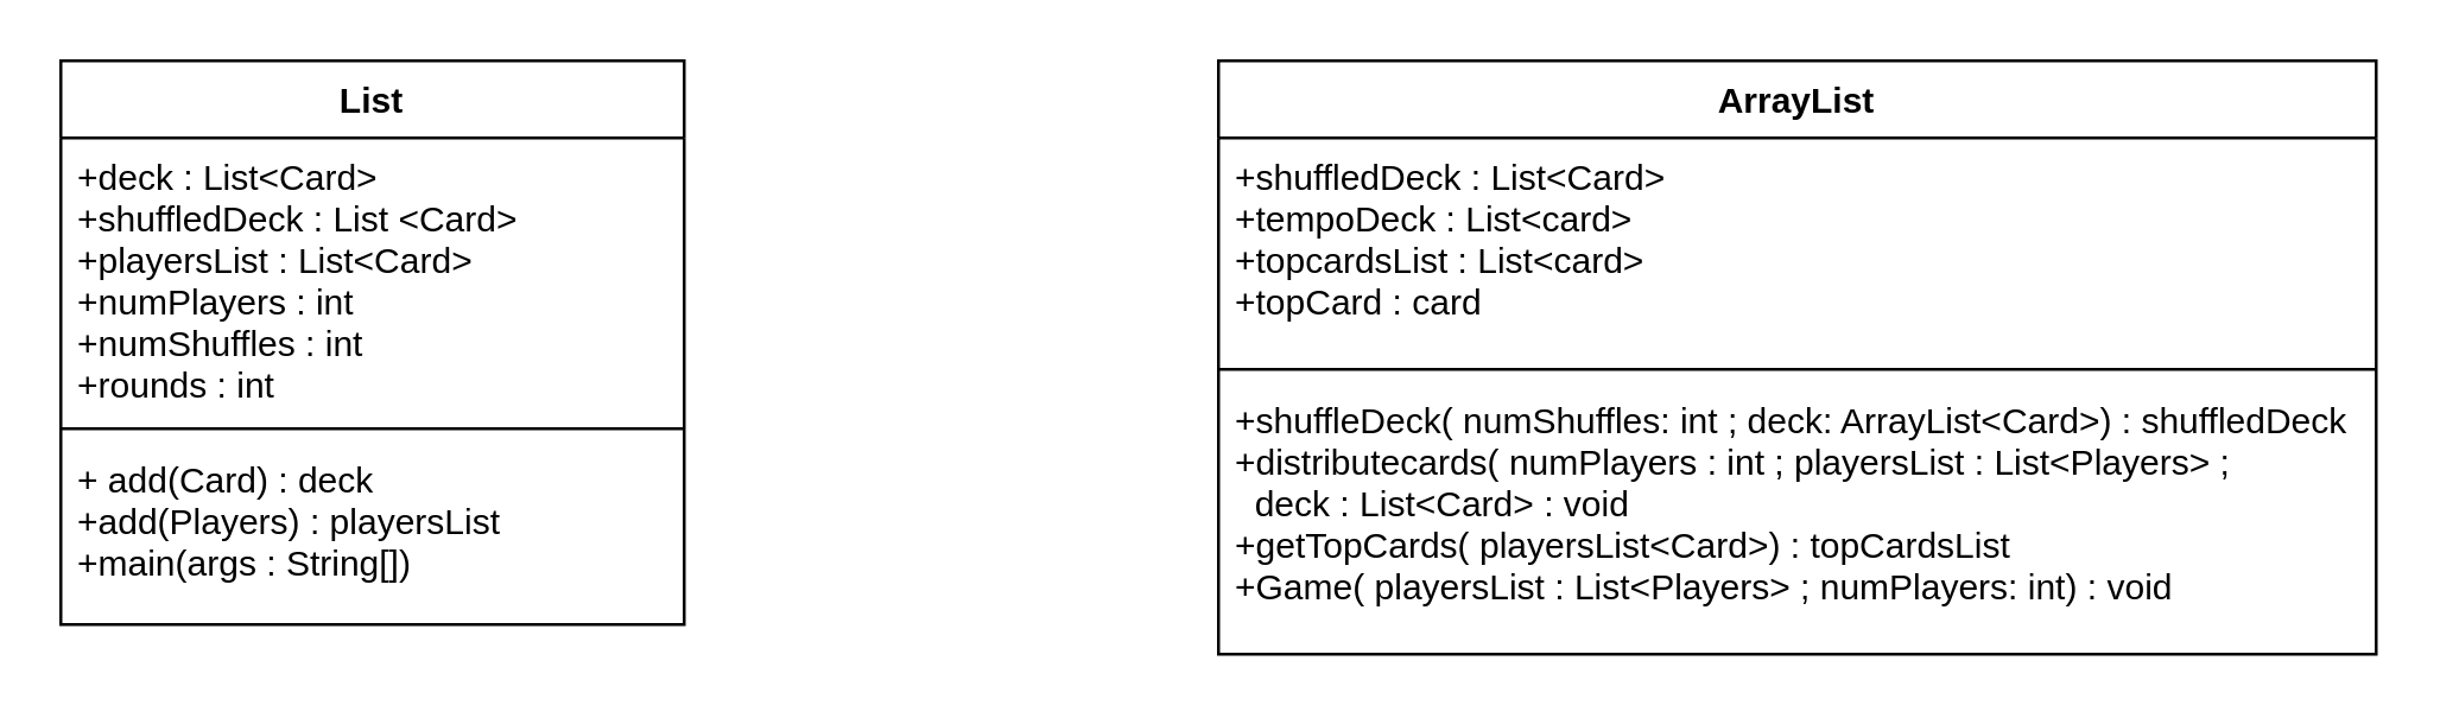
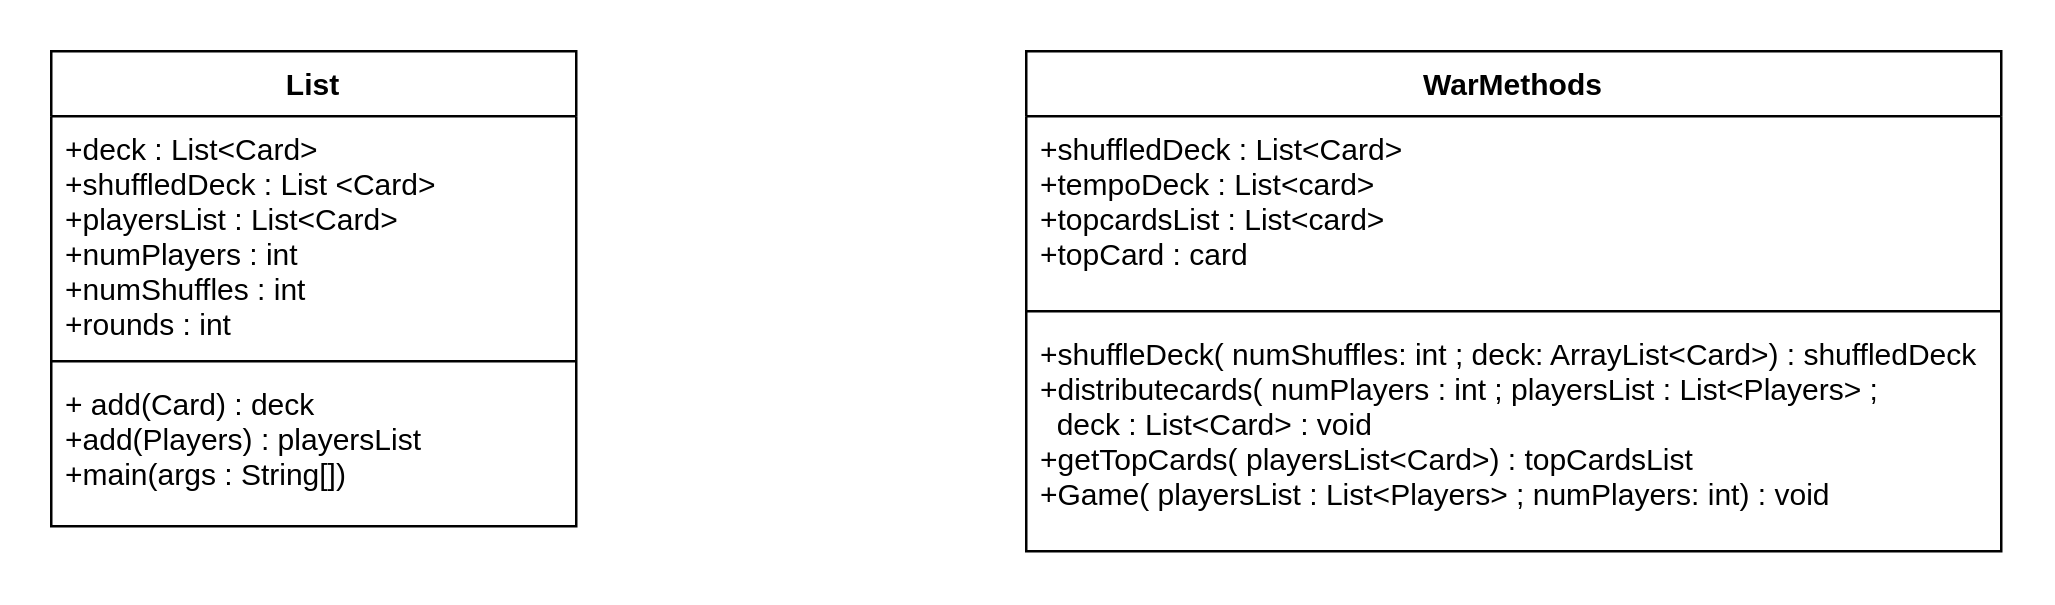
- <mxCell id="6" value="ArrayList" style="swimlane;fontStyle=1;align=center;verticalAlign=top;childLayout=stackLayout;horizontal=1;startSize=26;horizontalStack=0;resizeParent=1;resizeParentMax=0;resizeLast=0;collapsible=1;marginBottom=0;" vertex="1" parent="1"><mxGeometry x="410" y="20" width="390" height="200" as="geometry" /></mxCell>
+ <mxCell id="6" value="WarMethods" style="swimlane;fontStyle=1;align=center;verticalAlign=top;childLayout=stackLayout;horizontal=1;startSize=26;horizontalStack=0;resizeParent=1;resizeParentMax=0;resizeLast=0;collapsible=1;marginBottom=0;" vertex="1" parent="1"><mxGeometry x="410" y="20" width="390" height="200" as="geometry" /></mxCell>
